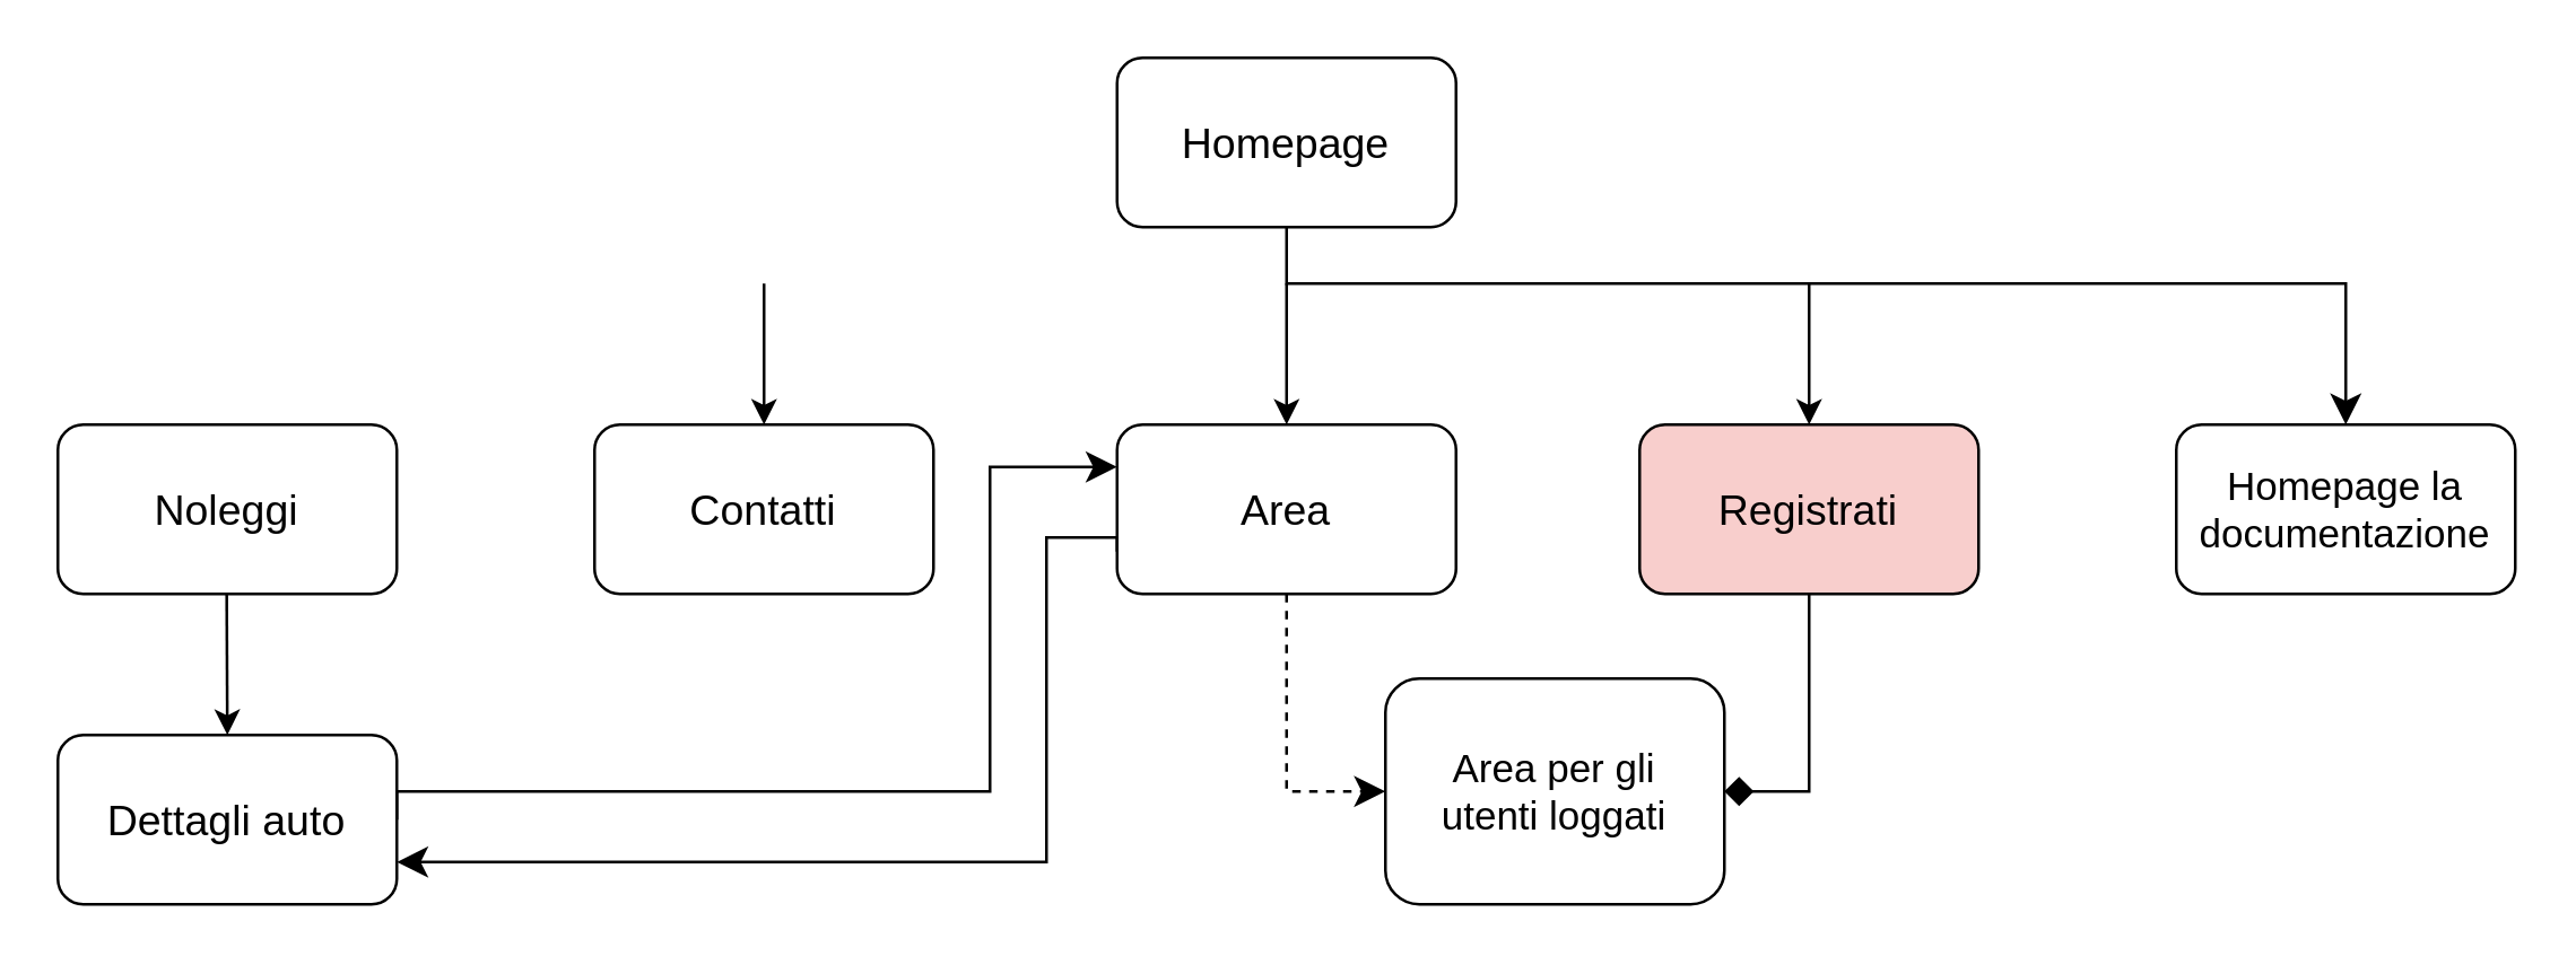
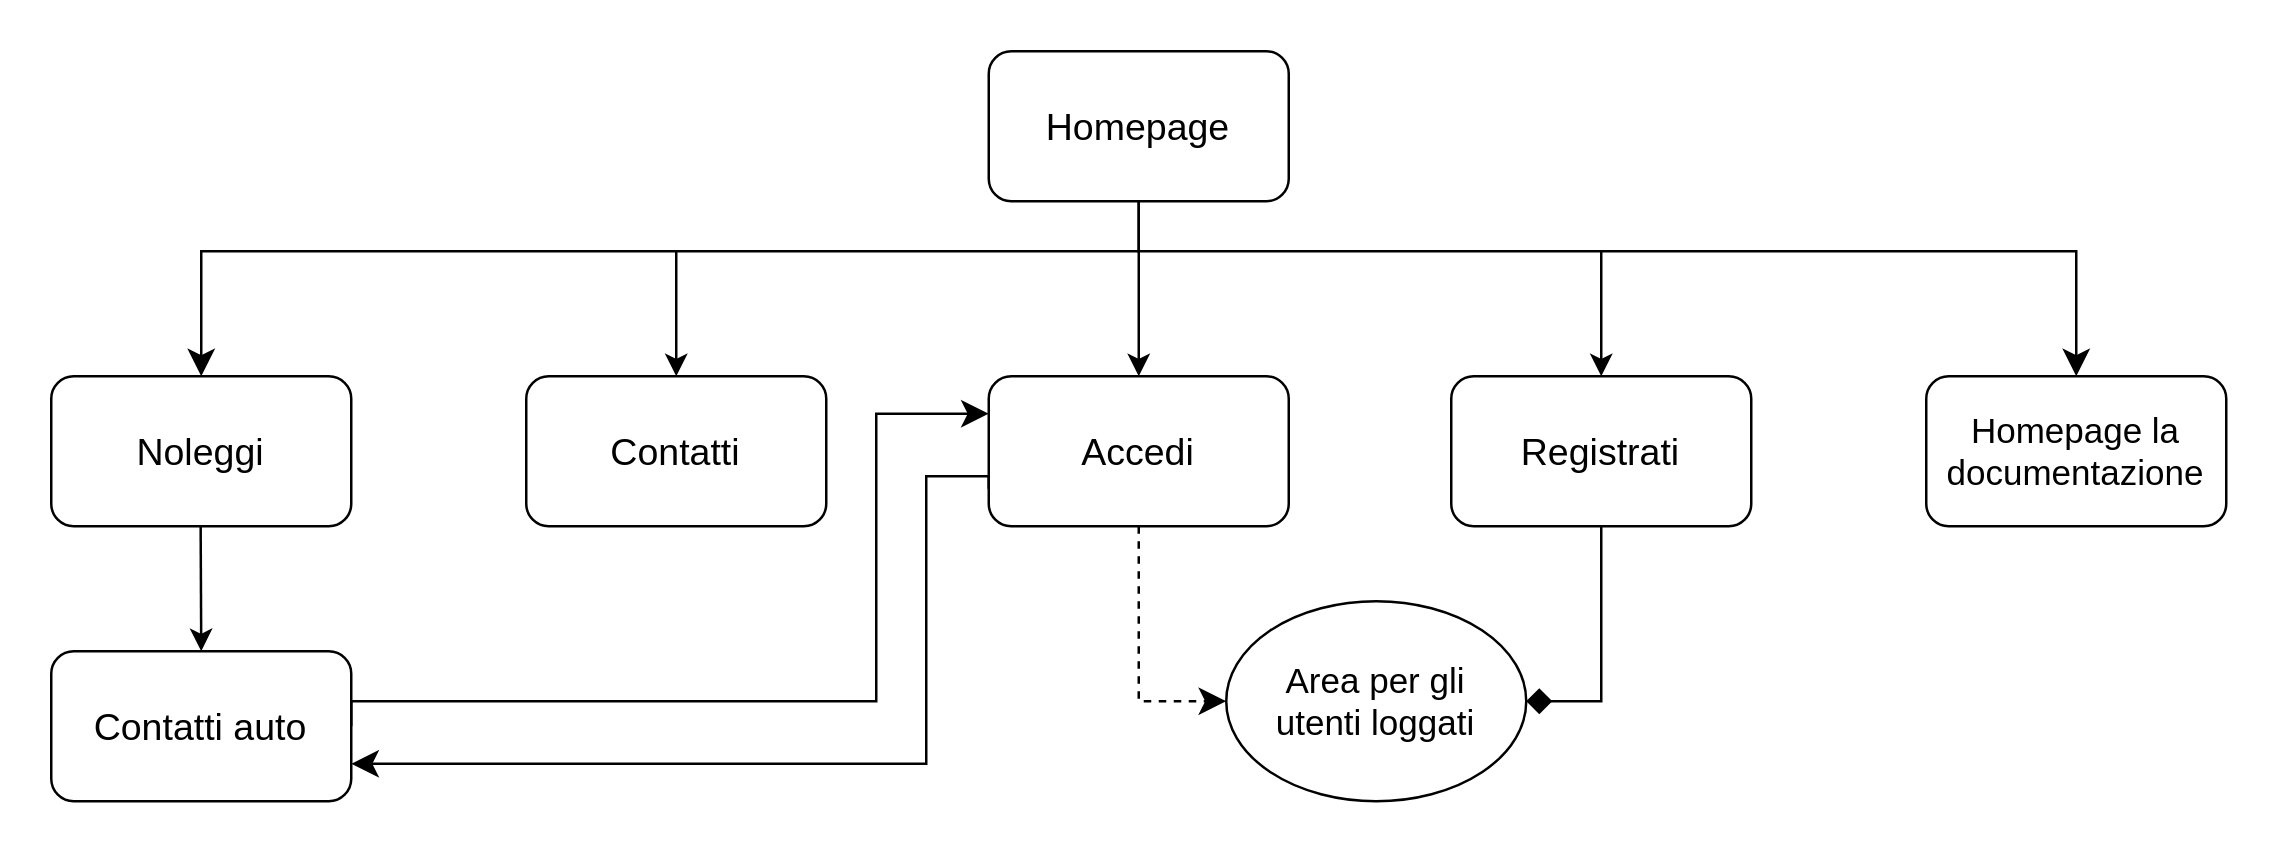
+ <mxCell id="3" value="" style="edgeStyle=segmentEdgeStyle;endArrow=classic;html=1;curved=0;rounded=0;endSize=8;startSize=8;exitX=0.5;exitY=1;exitDx=0;exitDy=0;entryX=0.5;entryY=0;entryDx=0;entryDy=0;" edge="1" parent="1" source="2" target="4"><mxGeometry width="50" height="50" relative="1" as="geometry"><mxPoint x="535" y="80" as="sourcePoint" /><mxPoint x="40" y="150" as="targetPoint" /><Array as="points"><mxPoint x="455" y="100" /><mxPoint x="80" y="100" /></Array></mxGeometry></mxCell>
- <mxCell id="10" value="&lt;span style=&quot;font-size: 15px;&quot;&gt;Area&lt;/span&gt;" style="rounded=1;whiteSpace=wrap;html=1;" vertex="1" parent="1"><mxGeometry x="395" y="150" width="120" height="60" as="geometry" /></mxCell>
+ <mxCell id="10" value="&lt;span style=&quot;font-size: 15px;&quot;&gt;Accedi&lt;/span&gt;" style="rounded=1;whiteSpace=wrap;html=1;" vertex="1" parent="1"><mxGeometry x="395" y="150" width="120" height="60" as="geometry" /></mxCell>
- <mxCell id="13" value="&lt;span style=&quot;font-size: 15px;&quot;&gt;Registrati&lt;/span&gt;" style="rounded=1;whiteSpace=wrap;html=1;fillColor=#f8cecc;" vertex="1" parent="1"><mxGeometry x="580" y="150" width="120" height="60" as="geometry" /></mxCell>
+ <mxCell id="13" value="&lt;span style=&quot;font-size: 15px;&quot;&gt;Registrati&lt;/span&gt;" style="rounded=1;whiteSpace=wrap;html=1;" vertex="1" parent="1"><mxGeometry x="580" y="150" width="120" height="60" as="geometry" /></mxCell>
- <mxCell id="15" value="&lt;font style=&quot;font-size: 14px;&quot;&gt;Area per gli&lt;br&gt;utenti loggati&lt;/font&gt;" style="whiteSpace=wrap;html=1;rounded=1;" vertex="1" parent="1"><mxGeometry x="490" y="240" width="120" height="80" as="geometry" /></mxCell>
+ <mxCell id="15" value="&lt;font style=&quot;font-size: 14px;&quot;&gt;Area per gli&lt;br&gt;utenti loggati&lt;/font&gt;" style="ellipse;whiteSpace=wrap;html=1;" vertex="1" parent="1"><mxGeometry x="490" y="240" width="120" height="80" as="geometry" /></mxCell>
- <mxCell id="8" value="&lt;span style=&quot;font-size: 15px;&quot;&gt;Dettagli auto&lt;/span&gt;" style="rounded=1;whiteSpace=wrap;html=1;" vertex="1" parent="1"><mxGeometry x="20" y="260" width="120" height="60" as="geometry" /></mxCell>
+ <mxCell id="8" value="&lt;span style=&quot;font-size: 15px;&quot;&gt;Contatti auto&lt;/span&gt;" style="rounded=1;whiteSpace=wrap;html=1;" vertex="1" parent="1"><mxGeometry x="20" y="260" width="120" height="60" as="geometry" /></mxCell>
